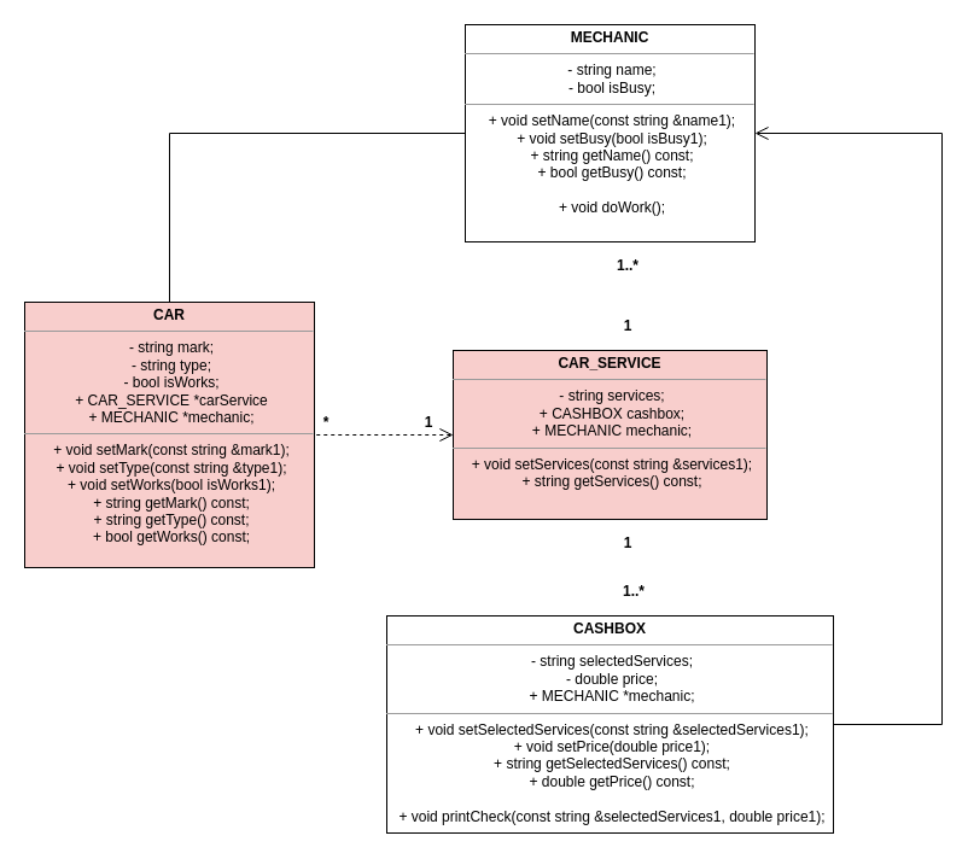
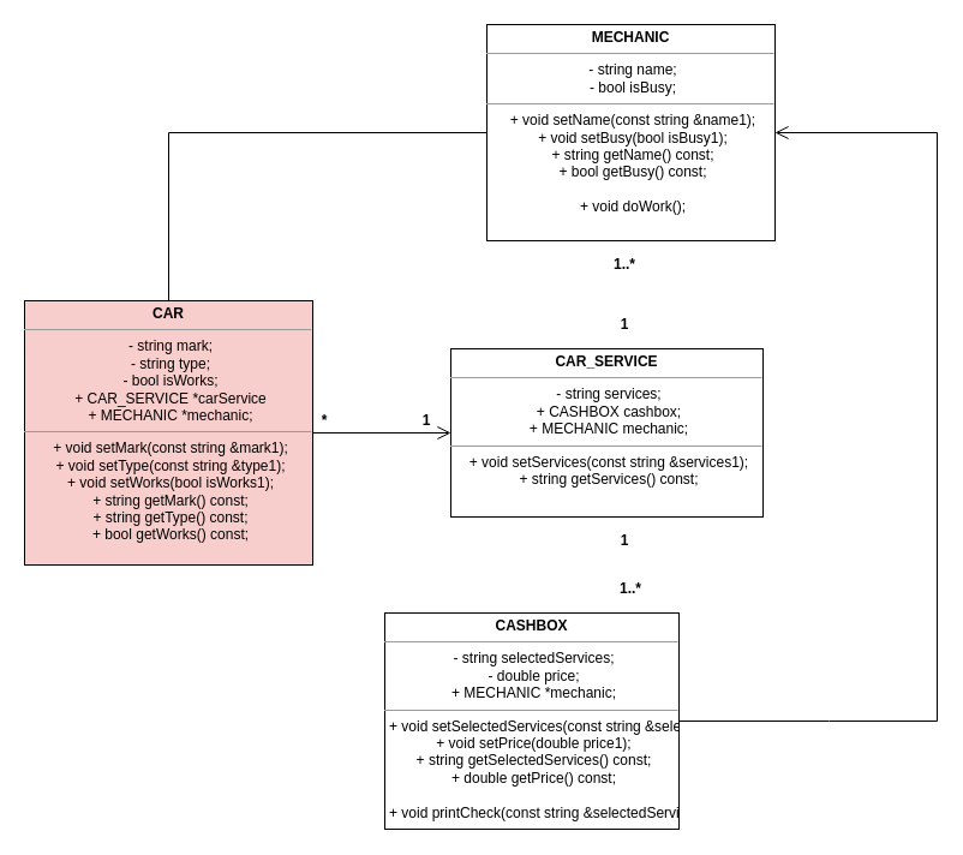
- <mxCell id="6" value="&lt;p style=&quot;margin: 4px 0px 0px&quot;&gt;&lt;b&gt;MECHANIC&lt;/b&gt;&lt;/p&gt;&lt;hr size=&quot;1&quot;&gt;&lt;p style=&quot;margin: 0px ; margin-left: 4px&quot;&gt;- string name;&lt;/p&gt;&lt;p style=&quot;margin: 0px ; margin-left: 4px&quot;&gt;- bool isBusy;&lt;/p&gt;&lt;hr size=&quot;1&quot;&gt;&lt;p style=&quot;margin: 0px ; margin-left: 4px&quot;&gt;+ void setName(const string &amp;amp;name1);&lt;/p&gt;&lt;p style=&quot;margin: 0px ; margin-left: 4px&quot;&gt;+ void setBusy(bool isBusy1);&lt;/p&gt;&lt;p style=&quot;margin: 0px ; margin-left: 4px&quot;&gt;+ string getName() const;&lt;/p&gt;&lt;p style=&quot;margin: 0px ; margin-left: 4px&quot;&gt;+ bool getBusy() const;&lt;/p&gt;&lt;p style=&quot;margin: 0px ; margin-left: 4px&quot;&gt;&lt;br&gt;&lt;/p&gt;&lt;p style=&quot;margin: 0px ; margin-left: 4px&quot;&gt;+ void doWork();&lt;/p&gt;" style="verticalAlign=top;align=center;overflow=fill;fontSize=12;fontFamily=Helvetica;html=1;fillColor=#ffffff;" vertex="1" parent="1"><mxGeometry x="385" y="20" width="240" height="180" as="geometry" /></mxCell>
+ <mxCell id="6" value="&lt;p style=&quot;margin: 4px 0px 0px&quot;&gt;&lt;b&gt;MECHANIC&lt;/b&gt;&lt;/p&gt;&lt;hr size=&quot;1&quot;&gt;&lt;p style=&quot;margin: 0px ; margin-left: 4px&quot;&gt;- string name;&lt;/p&gt;&lt;p style=&quot;margin: 0px ; margin-left: 4px&quot;&gt;- bool isBusy;&lt;/p&gt;&lt;hr size=&quot;1&quot;&gt;&lt;p style=&quot;margin: 0px ; margin-left: 4px&quot;&gt;+ void setName(const string &amp;amp;name1);&lt;/p&gt;&lt;p style=&quot;margin: 0px ; margin-left: 4px&quot;&gt;+ void setBusy(bool isBusy1);&lt;/p&gt;&lt;p style=&quot;margin: 0px ; margin-left: 4px&quot;&gt;+ string getName() const;&lt;/p&gt;&lt;p style=&quot;margin: 0px ; margin-left: 4px&quot;&gt;+ bool getBusy() const;&lt;/p&gt;&lt;p style=&quot;margin: 0px ; margin-left: 4px&quot;&gt;&lt;br&gt;&lt;/p&gt;&lt;p style=&quot;margin: 0px ; margin-left: 4px&quot;&gt;+ void doWork();&lt;/p&gt;" style="verticalAlign=top;align=center;overflow=fill;fontSize=12;fontFamily=Helvetica;html=1;fillColor=#ffffff;" vertex="1" parent="1"><mxGeometry x="405" y="20" width="240" height="180" as="geometry" /></mxCell>
- <mxCell id="2" style="edgeStyle=orthogonalEdgeStyle;rounded=0;orthogonalLoop=1;jettySize=auto;html=1;entryX=1;entryY=0.5;entryDx=0;entryDy=0;endArrow=none;endFill=0;strokeWidth=1;startArrow=open;startFill=0;targetPerimeterSpacing=1;startSize=9;dashed=1;" edge="1" parent="1" source="3" target="7"><mxGeometry relative="1" as="geometry" /></mxCell>
+ <mxCell id="2" style="edgeStyle=orthogonalEdgeStyle;rounded=0;orthogonalLoop=1;jettySize=auto;html=1;entryX=1;entryY=0.5;entryDx=0;entryDy=0;endArrow=none;endFill=0;strokeWidth=1;startArrow=open;startFill=0;targetPerimeterSpacing=1;startSize=9;" edge="1" parent="1" source="3" target="7"><mxGeometry relative="1" as="geometry" /></mxCell>
- <mxCell id="3" value="&lt;p style=&quot;margin: 4px 0px 0px&quot;&gt;&lt;b&gt;CAR_SERVICE&lt;/b&gt;&lt;/p&gt;&lt;hr size=&quot;1&quot;&gt;&lt;p style=&quot;margin: 0px ; margin-left: 4px&quot;&gt;- string services;&lt;/p&gt;&lt;p style=&quot;margin: 0px ; margin-left: 4px&quot;&gt;+ CASHBOX cashbox;&lt;/p&gt;&lt;p style=&quot;margin: 0px ; margin-left: 4px&quot;&gt;+ MECHANIC mechanic;&lt;/p&gt;&lt;hr size=&quot;1&quot;&gt;&lt;p style=&quot;margin: 0px ; margin-left: 4px&quot;&gt;+ void setServices(const string &amp;amp;services1);&lt;/p&gt;&lt;p style=&quot;margin: 0px ; margin-left: 4px&quot;&gt;+ string getServices() const;&lt;/p&gt;" style="verticalAlign=top;align=center;overflow=fill;fontSize=12;fontFamily=Helvetica;html=1;fillColor=#f8cecc;" vertex="1" parent="1"><mxGeometry x="375" y="290" width="260" height="140" as="geometry" /></mxCell>
+ <mxCell id="3" value="&lt;p style=&quot;margin: 4px 0px 0px&quot;&gt;&lt;b&gt;CAR_SERVICE&lt;/b&gt;&lt;/p&gt;&lt;hr size=&quot;1&quot;&gt;&lt;p style=&quot;margin: 0px ; margin-left: 4px&quot;&gt;- string services;&lt;/p&gt;&lt;p style=&quot;margin: 0px ; margin-left: 4px&quot;&gt;+ CASHBOX cashbox;&lt;/p&gt;&lt;p style=&quot;margin: 0px ; margin-left: 4px&quot;&gt;+ MECHANIC mechanic;&lt;/p&gt;&lt;hr size=&quot;1&quot;&gt;&lt;p style=&quot;margin: 0px ; margin-left: 4px&quot;&gt;+ void setServices(const string &amp;amp;services1);&lt;/p&gt;&lt;p style=&quot;margin: 0px ; margin-left: 4px&quot;&gt;+ string getServices() const;&lt;/p&gt;" style="verticalAlign=top;align=center;overflow=fill;fontSize=12;fontFamily=Helvetica;html=1;fillColor=#ffffff;" vertex="1" parent="1"><mxGeometry x="375" y="290" width="260" height="140" as="geometry" /></mxCell>
- <mxCell id="8" value="&lt;p style=&quot;margin: 4px 0px 0px&quot;&gt;&lt;b&gt;CASHBOX&lt;/b&gt;&lt;/p&gt;&lt;hr size=&quot;1&quot;&gt;&lt;p style=&quot;margin: 0px ; margin-left: 4px&quot;&gt;&lt;span&gt;- string selectedServices;&lt;/span&gt;&lt;/p&gt;&lt;p style=&quot;margin: 0px ; margin-left: 4px&quot;&gt;&lt;span&gt;- double price;&lt;/span&gt;&lt;/p&gt;&lt;p style=&quot;margin: 0px ; margin-left: 4px&quot;&gt;&lt;span&gt;+ MECHANIC *mechanic;&lt;/span&gt;&lt;/p&gt;&lt;hr size=&quot;1&quot;&gt;&lt;p style=&quot;margin: 0px ; margin-left: 4px&quot;&gt;+ void setSelectedServices(const string &amp;amp;selectedServices1);&lt;br&gt;&lt;/p&gt;&lt;p style=&quot;margin: 0px ; margin-left: 4px&quot;&gt;+ void setPrice(double price1);&lt;/p&gt;&lt;p style=&quot;margin: 0px ; margin-left: 4px&quot;&gt;+ string getSelectedServices() const;&lt;br&gt;&lt;/p&gt;&lt;p style=&quot;margin: 0px ; margin-left: 4px&quot;&gt;+ double getPrice() const;&lt;/p&gt;&lt;p style=&quot;margin: 0px ; margin-left: 4px&quot;&gt;&lt;br&gt;&lt;/p&gt;&lt;p style=&quot;margin: 0px ; margin-left: 4px&quot;&gt;+ void printCheck(const string &amp;amp;selectedServices1, double price1);&lt;/p&gt;" style="verticalAlign=top;align=center;overflow=fill;fontSize=12;fontFamily=Helvetica;html=1;fillColor=#ffffff;" vertex="1" parent="1"><mxGeometry x="320" y="510" width="370" height="180" as="geometry" /></mxCell>
+ <mxCell id="8" value="&lt;p style=&quot;margin: 4px 0px 0px&quot;&gt;&lt;b&gt;CASHBOX&lt;/b&gt;&lt;/p&gt;&lt;hr size=&quot;1&quot;&gt;&lt;p style=&quot;margin: 0px ; margin-left: 4px&quot;&gt;&lt;span&gt;- string selectedServices;&lt;/span&gt;&lt;/p&gt;&lt;p style=&quot;margin: 0px ; margin-left: 4px&quot;&gt;&lt;span&gt;- double price;&lt;/span&gt;&lt;/p&gt;&lt;p style=&quot;margin: 0px ; margin-left: 4px&quot;&gt;&lt;span&gt;+ MECHANIC *mechanic;&lt;/span&gt;&lt;/p&gt;&lt;hr size=&quot;1&quot;&gt;&lt;p style=&quot;margin: 0px ; margin-left: 4px&quot;&gt;+ void setSelectedServices(const string &amp;amp;selectedServices1);&lt;br&gt;&lt;/p&gt;&lt;p style=&quot;margin: 0px ; margin-left: 4px&quot;&gt;+ void setPrice(double price1);&lt;/p&gt;&lt;p style=&quot;margin: 0px ; margin-left: 4px&quot;&gt;+ string getSelectedServices() const;&lt;br&gt;&lt;/p&gt;&lt;p style=&quot;margin: 0px ; margin-left: 4px&quot;&gt;+ double getPrice() const;&lt;/p&gt;&lt;p style=&quot;margin: 0px ; margin-left: 4px&quot;&gt;&lt;br&gt;&lt;/p&gt;&lt;p style=&quot;margin: 0px ; margin-left: 4px&quot;&gt;+ void printCheck(const string &amp;amp;selectedServices1, double price1);&lt;/p&gt;" style="verticalAlign=top;align=center;overflow=fill;fontSize=12;fontFamily=Helvetica;html=1;fillColor=#ffffff;" vertex="1" parent="1"><mxGeometry x="320" y="510" width="245" height="180" as="geometry" /></mxCell>
